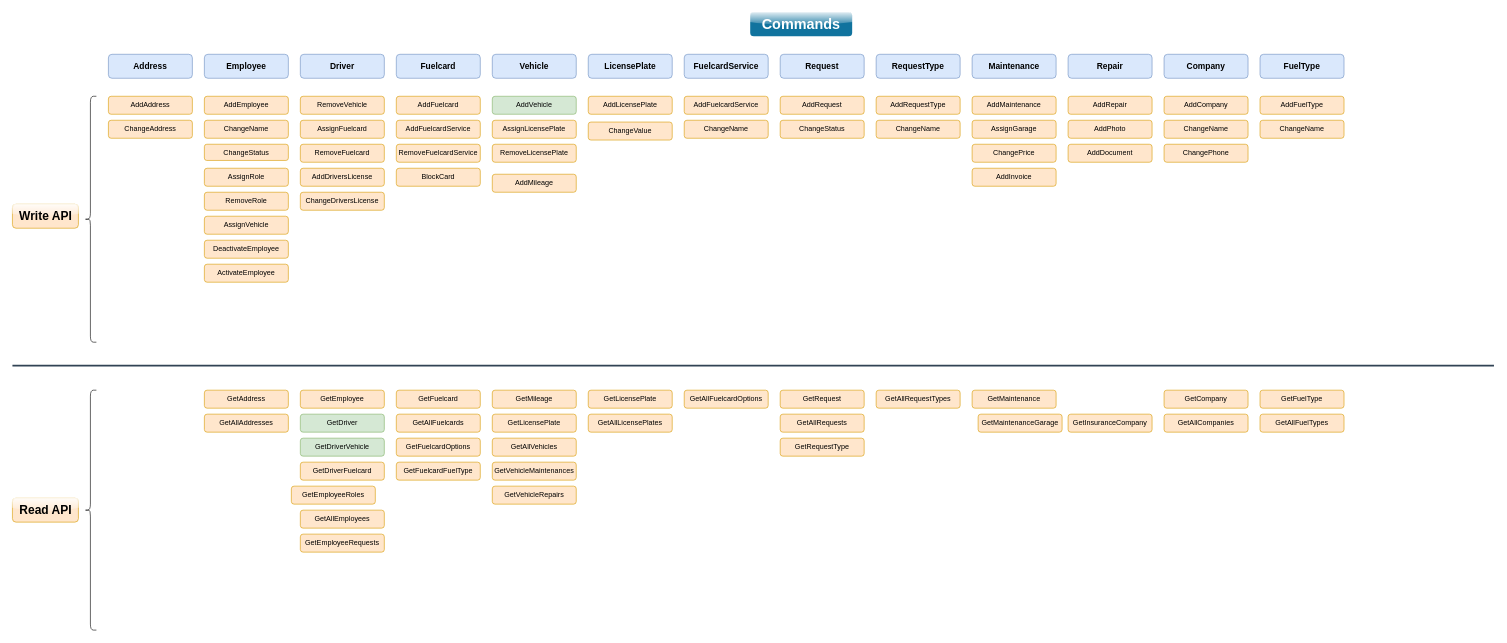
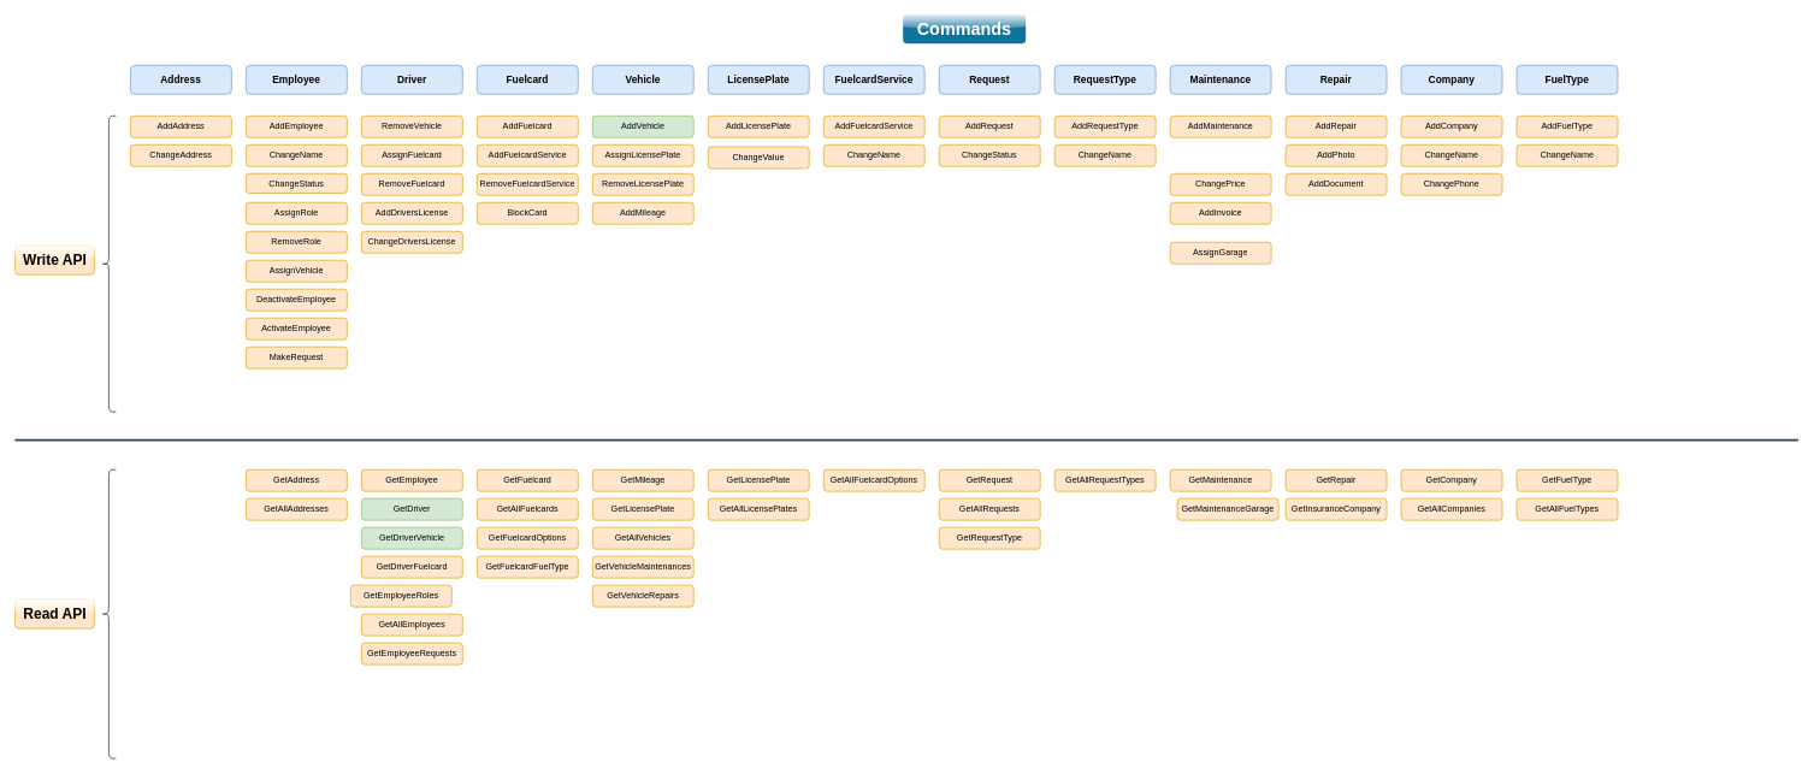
- <mxCell id="67" value="AssignGarage" style="whiteSpace=wrap;rounded=1;fillColor=#ffe6cc;strokeColor=#d79b00;shadow=0;fontStyle=0" parent="1" vertex="1"><mxGeometry x="1620" y="200" width="140" height="30" as="geometry" /></mxCell>
+ <mxCell id="67" value="AssignGarage" style="whiteSpace=wrap;rounded=1;fillColor=#ffe6cc;strokeColor=#d79b00;shadow=0;fontStyle=0" parent="1" vertex="1"><mxGeometry x="1620" y="335" width="140" height="30" as="geometry" /></mxCell>
- <mxCell id="58" value="AddMileage" style="whiteSpace=wrap;rounded=1;fillColor=#ffe6cc;strokeColor=#d79b00;shadow=0;fontStyle=0" parent="1" vertex="1"><mxGeometry x="820" y="290" width="140" height="30" as="geometry" /></mxCell>
+ <mxCell id="58" value="AddMileage" style="whiteSpace=wrap;rounded=1;fillColor=#ffe6cc;strokeColor=#d79b00;shadow=0;fontStyle=0" parent="1" vertex="1"><mxGeometry x="820" y="280" width="140" height="30" as="geometry" /></mxCell>
+ <mxCell id="95" value="MakeRequest" style="whiteSpace=wrap;rounded=1;fillColor=#ffe6cc;strokeColor=#d79b00;shadow=0;fontStyle=0" parent="1" vertex="1"><mxGeometry x="340" y="480" width="140" height="30" as="geometry" /></mxCell>
+ <mxCell id="84" value="GetRepair" style="whiteSpace=wrap;rounded=1;fillColor=#ffe6cc;strokeColor=#d79b00;shadow=0;fontStyle=0" parent="1" vertex="1"><mxGeometry x="1780" y="650" width="140" height="30" as="geometry" /></mxCell>
